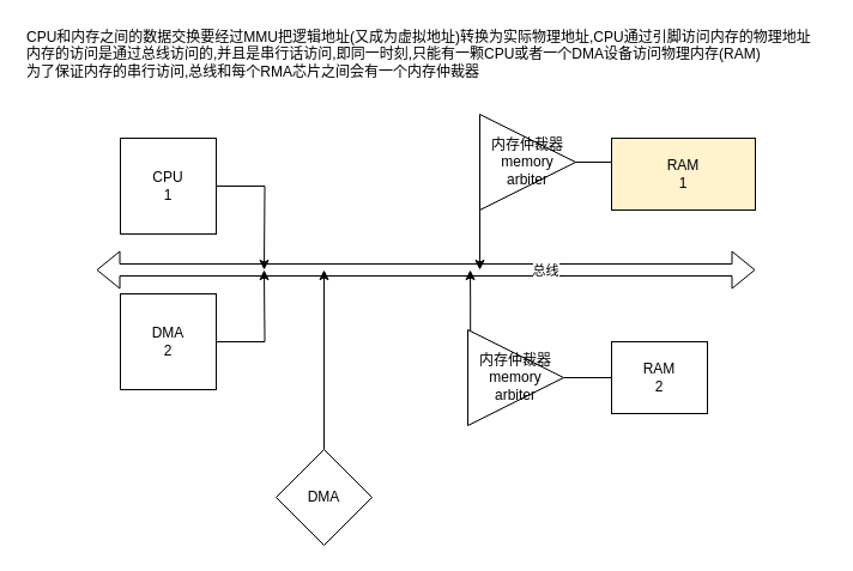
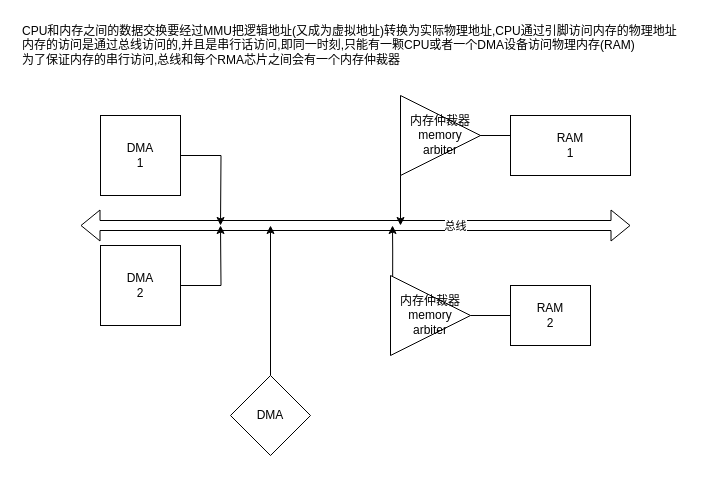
- <mxCell id="3" value="RAM&lt;br&gt;1" style="rounded=0;whiteSpace=wrap;html=1;fillColor=#fff2cc;" vertex="1" parent="1"><mxGeometry x="510" y="115" width="120" height="60" as="geometry" /></mxCell>
+ <mxCell id="3" value="RAM&lt;br&gt;1" style="rounded=0;whiteSpace=wrap;html=1;" vertex="1" parent="1"><mxGeometry x="510" y="115" width="120" height="60" as="geometry" /></mxCell>
- <mxCell id="5" value="CPU&lt;br&gt;1" style="whiteSpace=wrap;html=1;aspect=fixed;" vertex="1" parent="1"><mxGeometry x="100" y="115" width="80" height="80" as="geometry" /></mxCell>
+ <mxCell id="5" value="DMA&lt;br&gt;1" style="whiteSpace=wrap;html=1;aspect=fixed;" vertex="1" parent="1"><mxGeometry x="100" y="115" width="80" height="80" as="geometry" /></mxCell>
